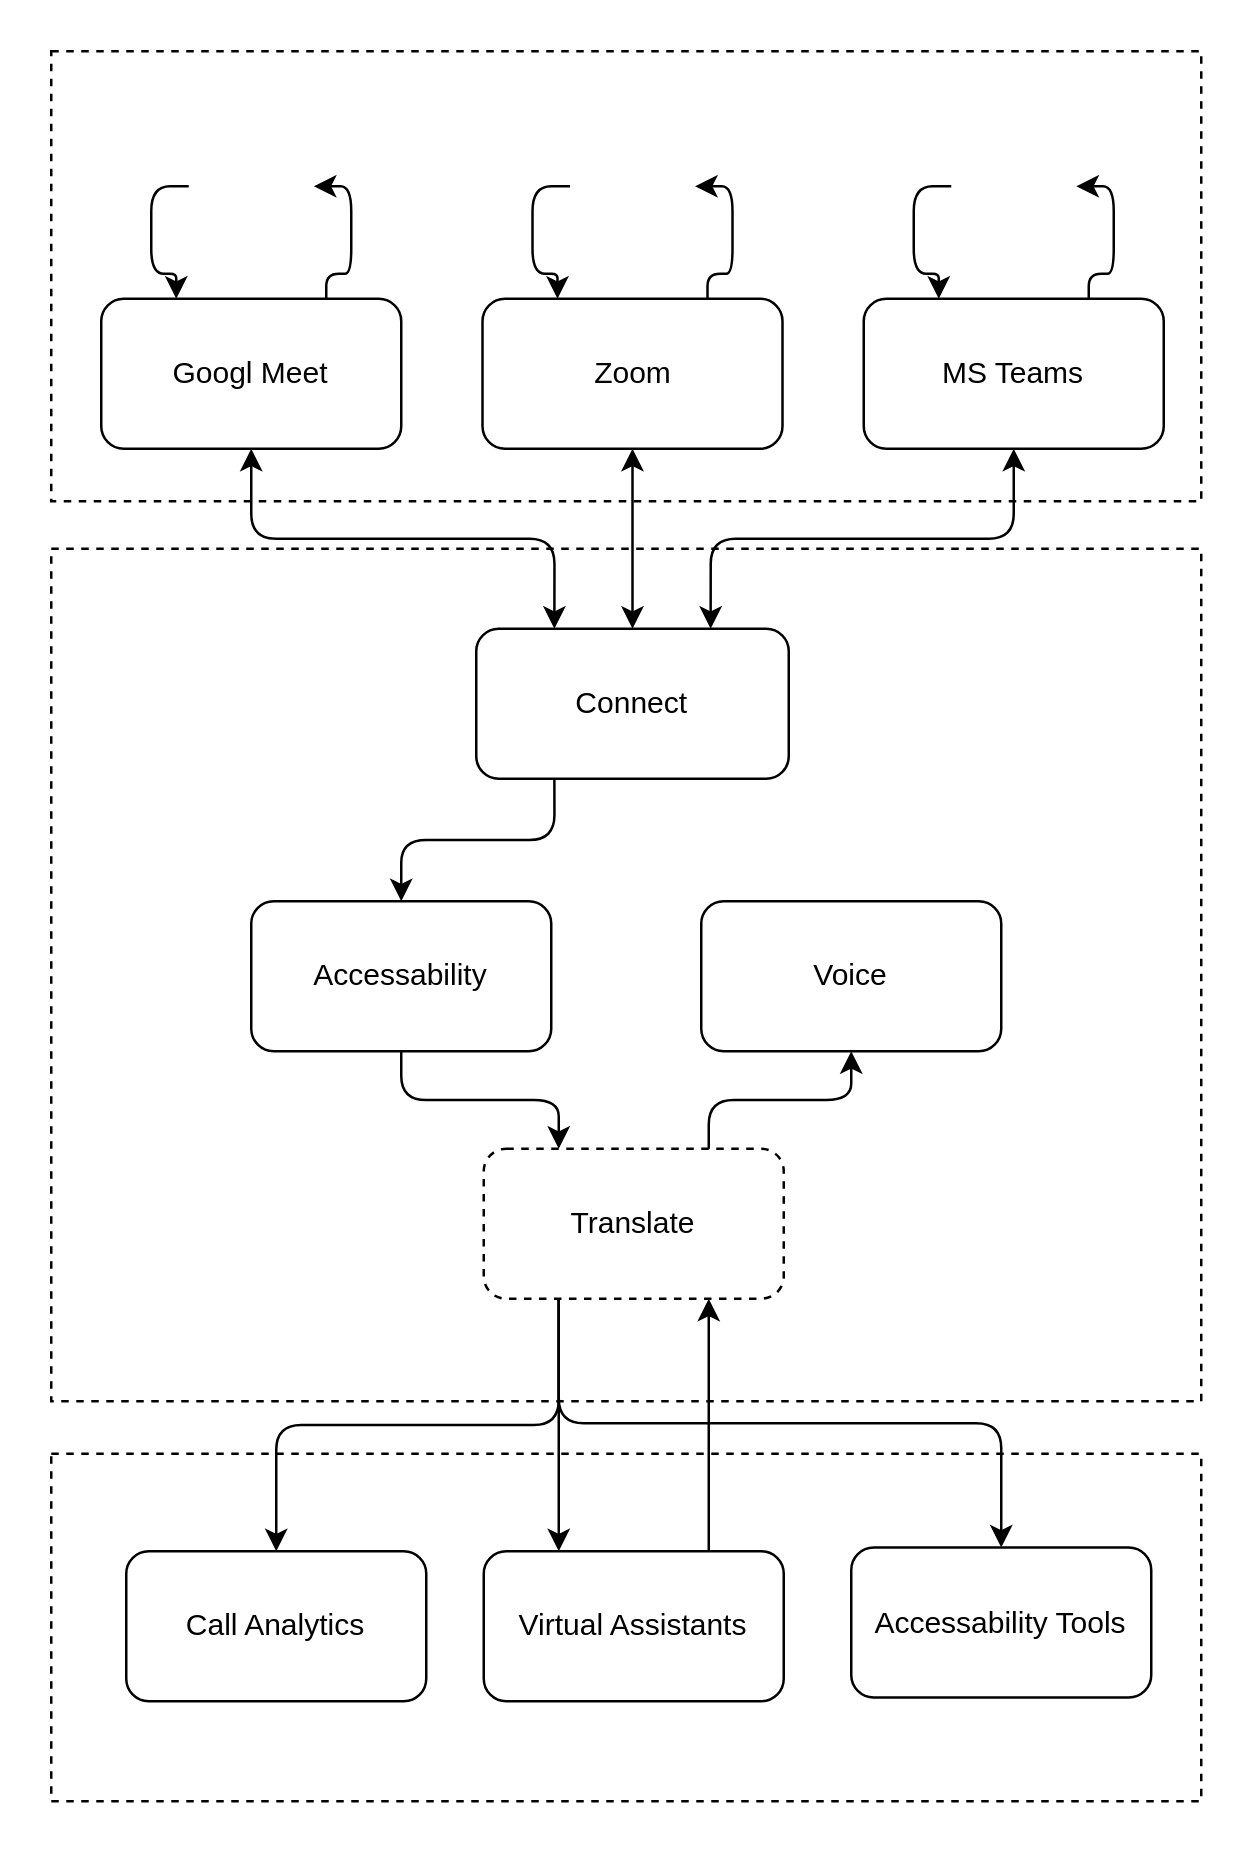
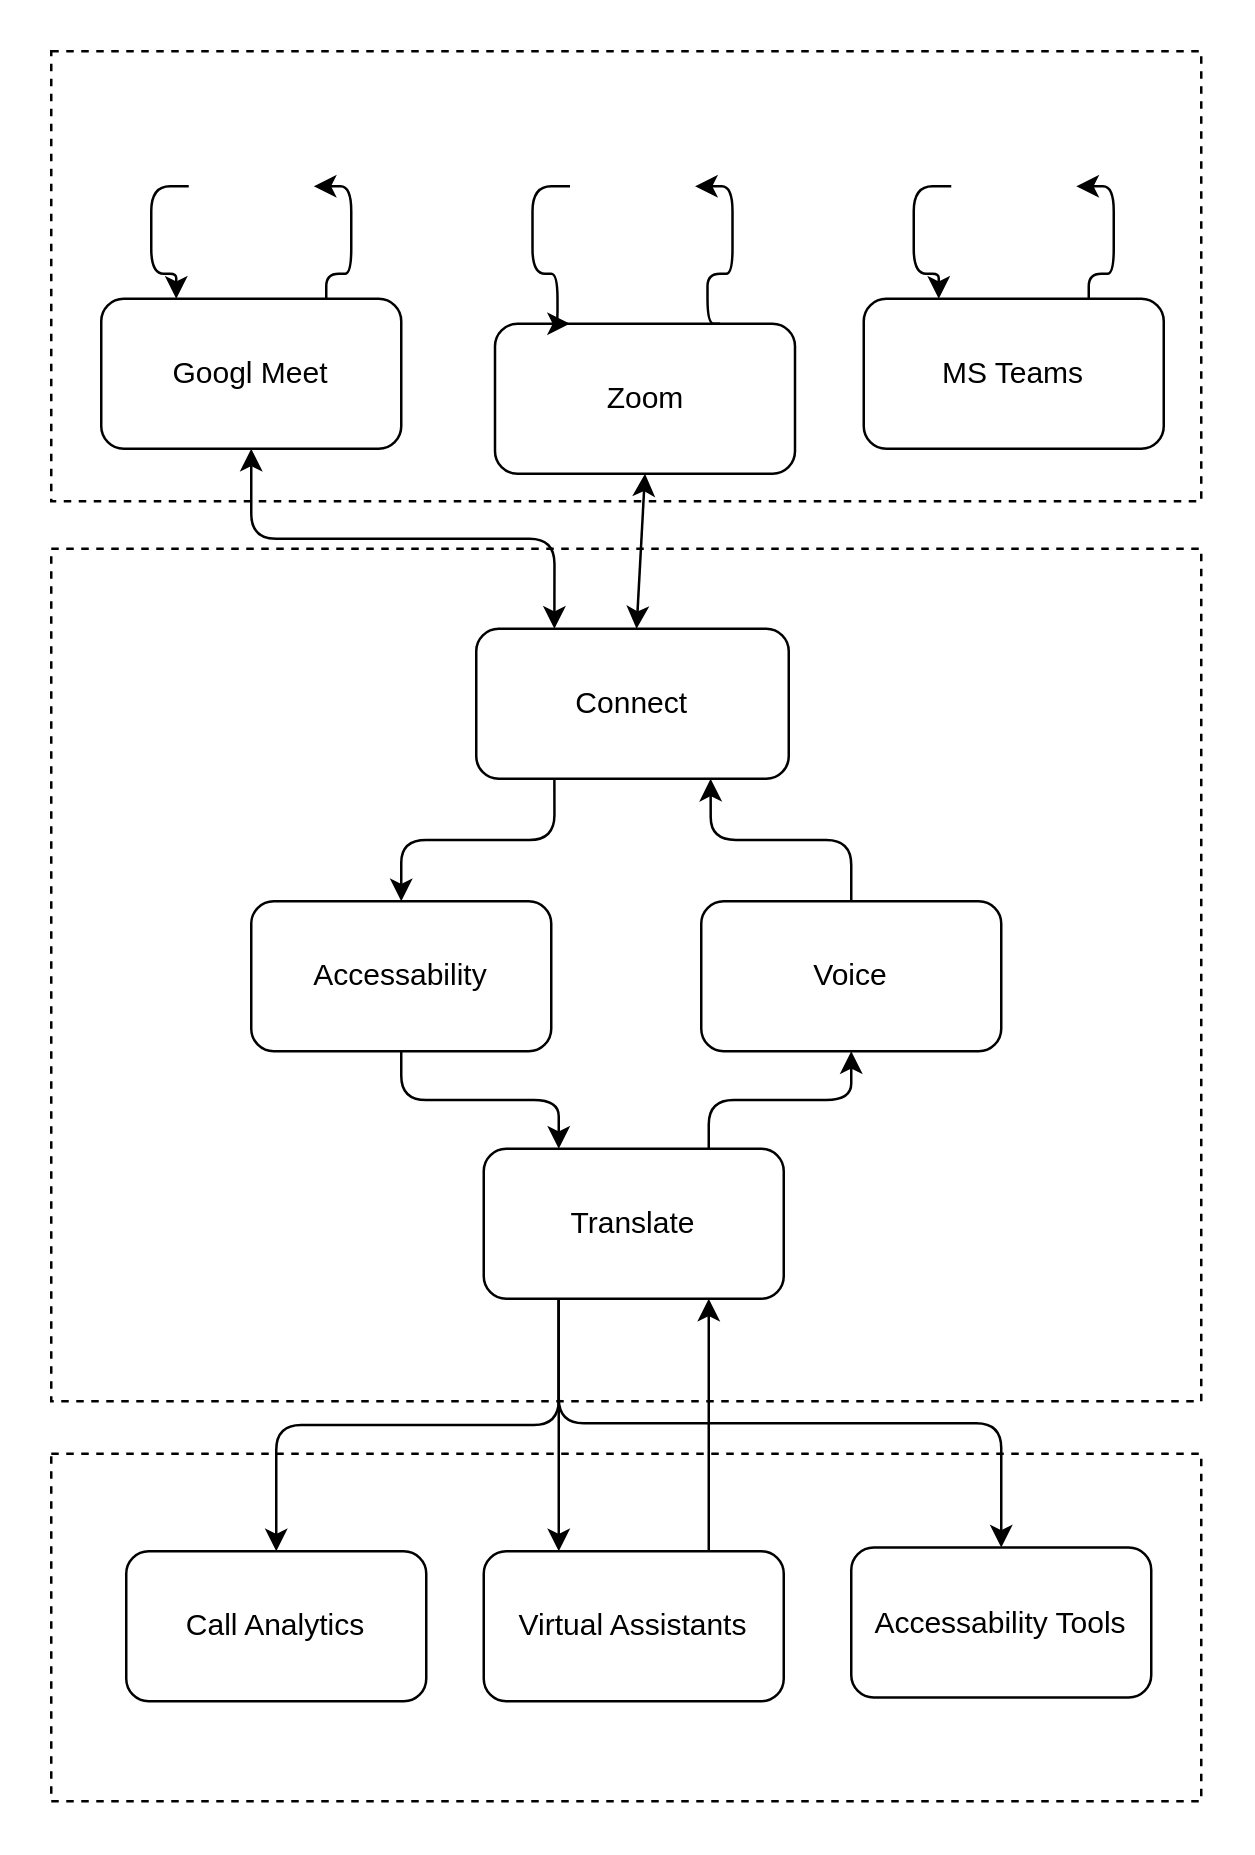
- <mxCell id="9" value="Zoom" style="rounded=1;whiteSpace=wrap;html=1;fillColor=default;" vertex="1" parent="1"><mxGeometry x="192.5" y="119" width="120" height="60" as="geometry" /></mxCell>
+ <mxCell id="9" value="Zoom" style="rounded=1;whiteSpace=wrap;html=1;fillColor=default;" vertex="1" parent="1"><mxGeometry x="197.5" y="129" width="120" height="60" as="geometry" /></mxCell>
- <mxCell id="19" value="" style="endArrow=classic;startArrow=classic;html=1;exitX=0.5;exitY=1;exitDx=0;exitDy=0;entryX=0.75;entryY=0;entryDx=0;entryDy=0;edgeStyle=orthogonalEdgeStyle;" edge="1" parent="1" source="13" target="4"><mxGeometry width="50" height="50" relative="1" as="geometry"><mxPoint x="85" y="565" as="sourcePoint" /><mxPoint x="135" y="515" as="targetPoint" /></mxGeometry></mxCell>
+ <mxCell id="26" value="" style="endArrow=classic;html=1;exitX=0.5;exitY=0;exitDx=0;exitDy=0;entryX=0.75;entryY=1;entryDx=0;entryDy=0;edgeStyle=orthogonalEdgeStyle;" edge="1" parent="1" source="21" target="4"><mxGeometry width="50" height="50" relative="1" as="geometry"><mxPoint x="365" y="695" as="sourcePoint" /><mxPoint x="415" y="645" as="targetPoint" /></mxGeometry></mxCell>
- <mxCell id="23" value="Translate" style="rounded=1;whiteSpace=wrap;html=1;fillColor=default;dashed=1;" vertex="1" parent="1"><mxGeometry x="193" y="459" width="120" height="60" as="geometry" /></mxCell>
+ <mxCell id="23" value="Translate" style="rounded=1;whiteSpace=wrap;html=1;fillColor=default;" vertex="1" parent="1"><mxGeometry x="193" y="459" width="120" height="60" as="geometry" /></mxCell>
